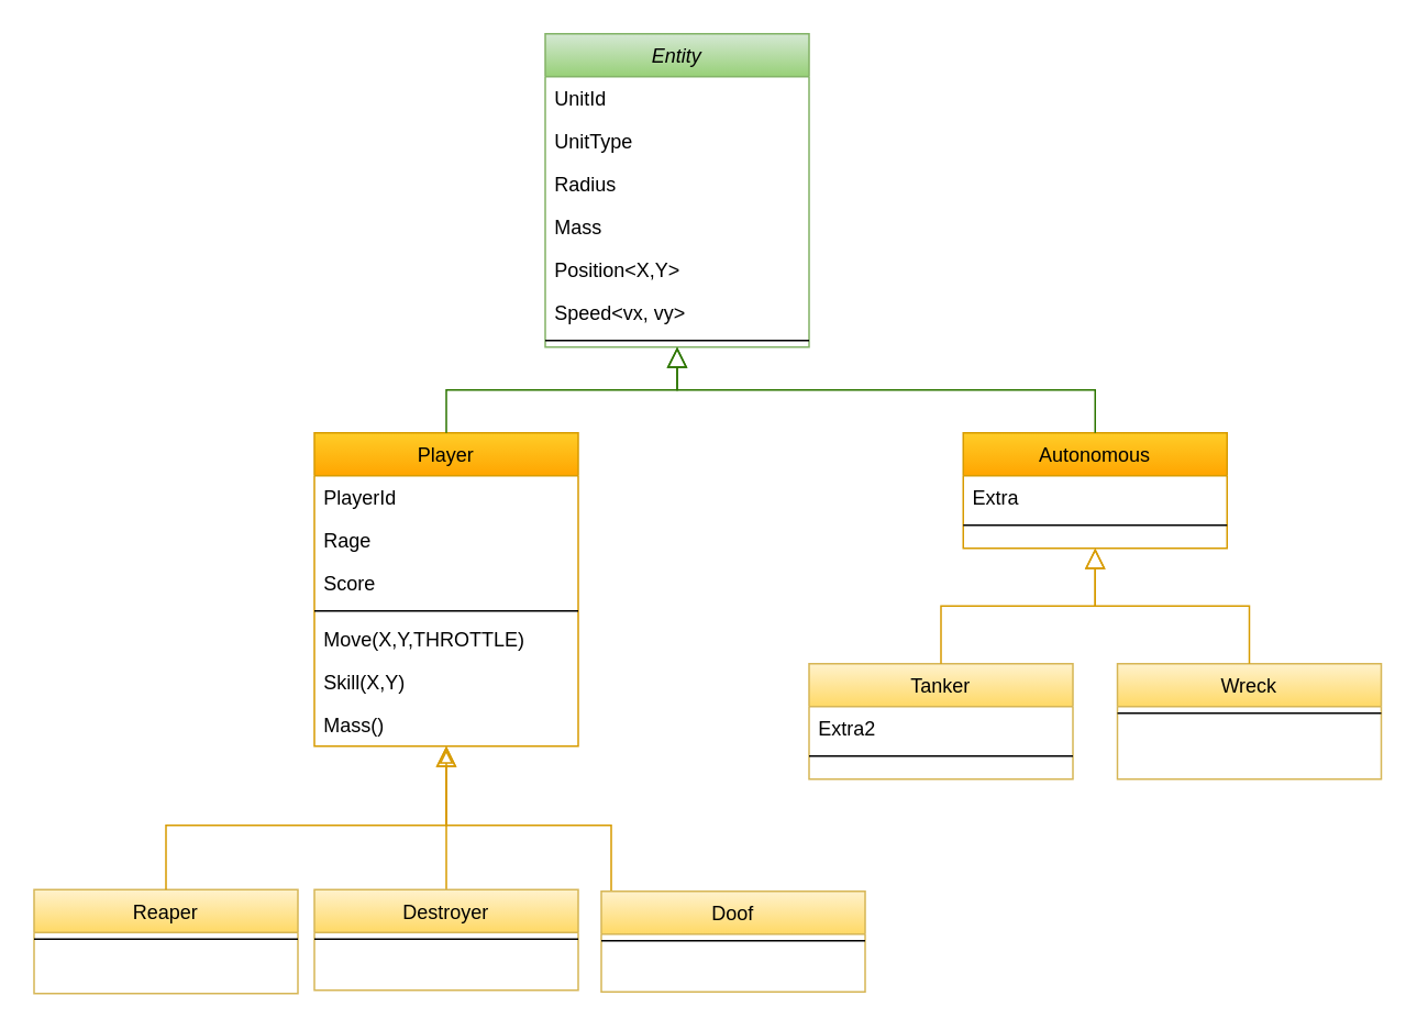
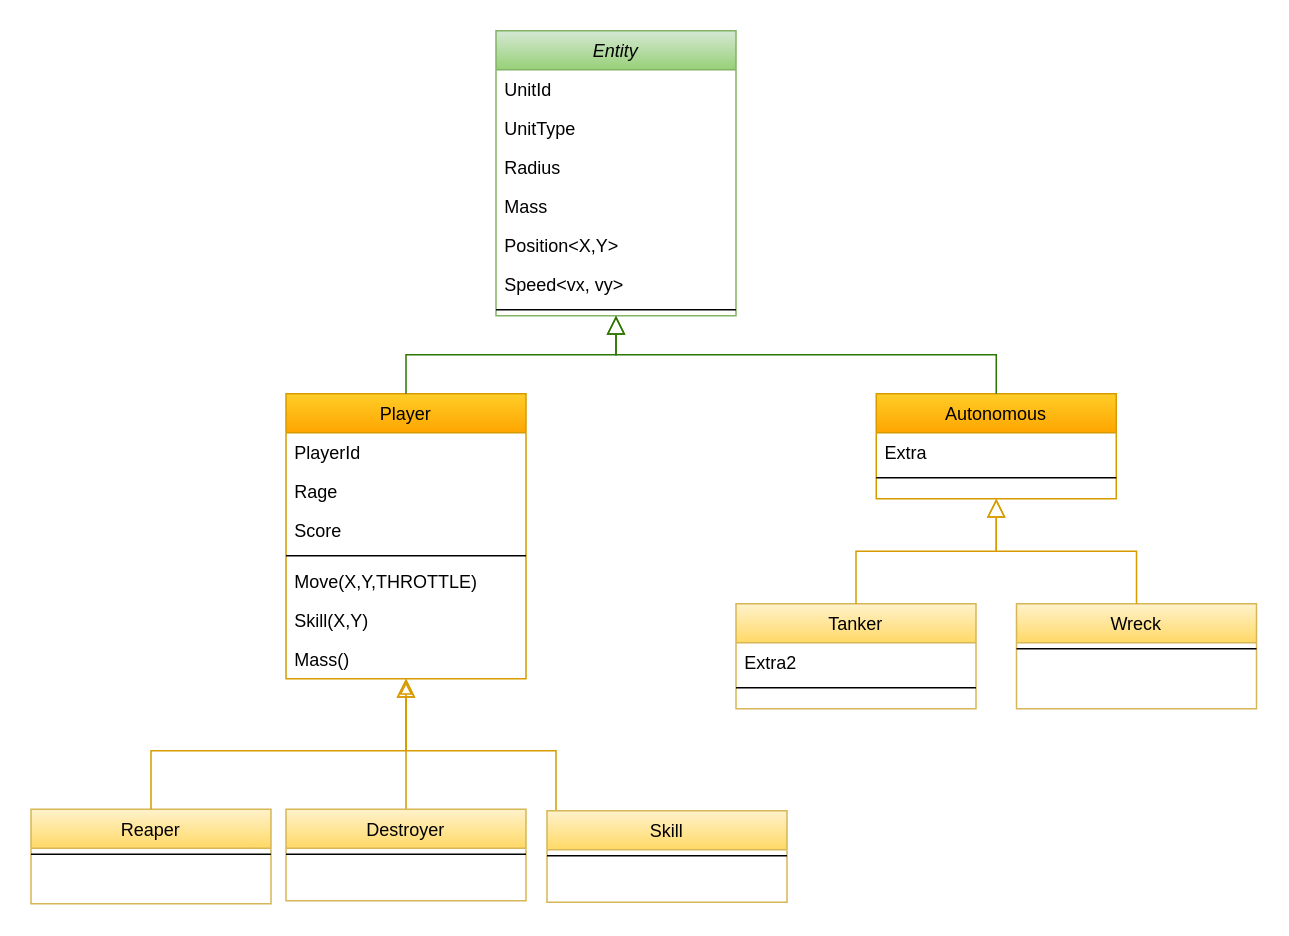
- <mxCell id="35" value="Doof" style="swimlane;fontStyle=0;align=center;verticalAlign=top;childLayout=stackLayout;horizontal=1;startSize=26;horizontalStack=0;resizeParent=1;resizeLast=0;collapsible=1;marginBottom=0;rounded=0;shadow=0;strokeWidth=1;fillColor=#fff2cc;gradientColor=#ffd966;strokeColor=#d6b656;" parent="1" vertex="1"><mxGeometry x="364" y="540" width="160" height="61" as="geometry"><mxRectangle x="340" y="380" width="170" height="26" as="alternateBounds" /></mxGeometry></mxCell>
+ <mxCell id="35" value="Skill" style="swimlane;fontStyle=0;align=center;verticalAlign=top;childLayout=stackLayout;horizontal=1;startSize=26;horizontalStack=0;resizeParent=1;resizeLast=0;collapsible=1;marginBottom=0;rounded=0;shadow=0;strokeWidth=1;fillColor=#fff2cc;gradientColor=#ffd966;strokeColor=#d6b656;" parent="1" vertex="1"><mxGeometry x="364" y="540" width="160" height="61" as="geometry"><mxRectangle x="340" y="380" width="170" height="26" as="alternateBounds" /></mxGeometry></mxCell>
